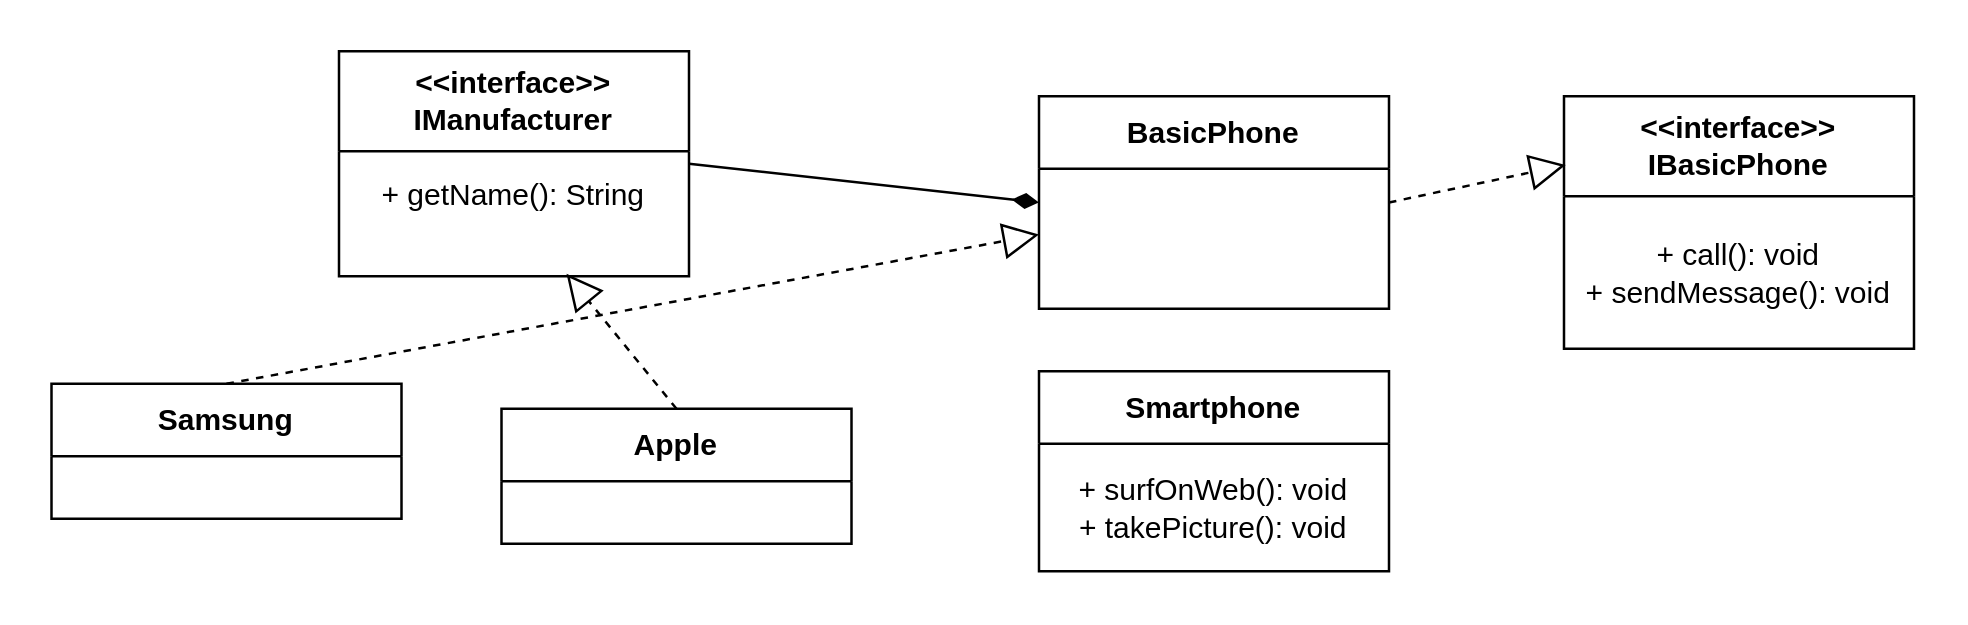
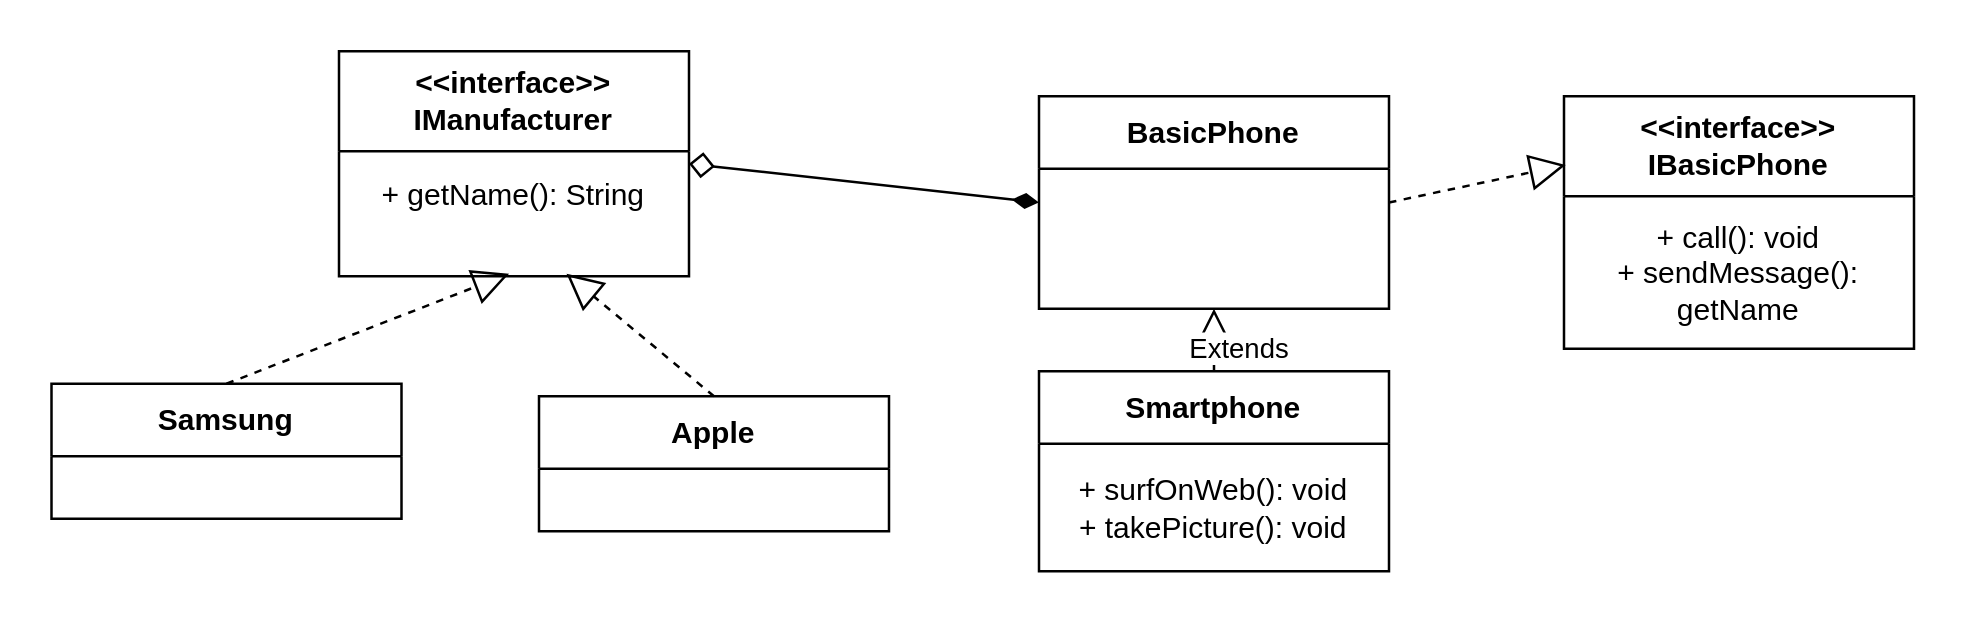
- <mxCell id="15" value="" style="endArrow=none;startArrow=diamondThin;endFill=0;startFill=1;html=1;verticalAlign=bottom;labelBackgroundColor=none;strokeWidth=1;startSize=8;endSize=8;rounded=0;exitX=0;exitY=0.5;exitDx=0;exitDy=0;entryX=1;entryY=0.5;entryDx=0;entryDy=0;" edge="1" parent="1" source="6" target="4"><mxGeometry width="160" relative="1" as="geometry"><mxPoint x="525" y="63" as="sourcePoint" /><mxPoint x="265" y="64" as="targetPoint" /></mxGeometry></mxCell>
+ <mxCell id="15" value="" style="endArrow=diamond;startArrow=diamondThin;endFill=0;startFill=1;html=1;verticalAlign=bottom;labelBackgroundColor=none;strokeWidth=1;startSize=8;endSize=8;rounded=0;exitX=0;exitY=0.5;exitDx=0;exitDy=0;entryX=1;entryY=0.5;entryDx=0;entryDy=0;" edge="1" parent="1" source="6" target="4"><mxGeometry width="160" relative="1" as="geometry"><mxPoint x="525" y="63" as="sourcePoint" /><mxPoint x="265" y="64" as="targetPoint" /></mxGeometry></mxCell>
- <mxCell id="3" value="&lt;div&gt;+ call(): void&lt;/div&gt;&lt;div&gt;+ sendMessage(): void&lt;br&gt;&lt;/div&gt;" style="text;html=1;strokeColor=none;fillColor=none;align=center;verticalAlign=middle;spacingLeft=4;spacingRight=4;overflow=hidden;rotatable=0;points=[[0,0.5],[1,0.5]];portConstraint=eastwest;whiteSpace=wrap;" vertex="1" parent="2"><mxGeometry y="40" width="140" height="61" as="geometry" /></mxCell>
+ <mxCell id="3" value="&lt;div&gt;+ call(): void&lt;/div&gt;&lt;div&gt;+ sendMessage(): getName&lt;br&gt;&lt;/div&gt;" style="text;html=1;strokeColor=none;fillColor=none;align=center;verticalAlign=middle;spacingLeft=4;spacingRight=4;overflow=hidden;rotatable=0;points=[[0,0.5],[1,0.5]];portConstraint=eastwest;whiteSpace=wrap;" vertex="1" parent="2"><mxGeometry y="40" width="140" height="61" as="geometry" /></mxCell>
- <mxCell id="13" value="" style="endArrow=block;dashed=1;endFill=0;endSize=12;html=1;rounded=0;exitX=0.5;exitY=0;exitDx=0;exitDy=0;" edge="1" parent="1" source="9" target="6"><mxGeometry width="160" relative="1" as="geometry"><mxPoint x="565" y="75" as="sourcePoint" /><mxPoint x="635" y="73" as="targetPoint" /></mxGeometry></mxCell>
+ <mxCell id="13" value="" style="endArrow=block;dashed=1;endFill=0;endSize=12;html=1;rounded=0;entryX=0.486;entryY=0.98;entryDx=0;entryDy=0;exitX=0.5;exitY=0;exitDx=0;exitDy=0;entryPerimeter=0;" edge="1" parent="1" source="9" target="5"><mxGeometry width="160" relative="1" as="geometry"><mxPoint x="565" y="75" as="sourcePoint" /><mxPoint x="635" y="73" as="targetPoint" /></mxGeometry></mxCell>
+ <mxCell id="11" value="Extends" style="endArrow=block;endSize=16;endFill=0;html=1;rounded=0;exitX=0.5;exitY=0;exitDx=0;exitDy=0;entryX=0.5;entryY=1;entryDx=0;entryDy=0;" edge="1" parent="1" source="7" target="6"><mxGeometry x="-0.286" y="-10" width="160" relative="1" as="geometry"><mxPoint x="585" y="278" as="sourcePoint" /><mxPoint x="640" y="218" as="targetPoint" /><mxPoint as="offset" /></mxGeometry></mxCell>
- <mxCell id="10" value="Apple" style="swimlane;fontStyle=1;align=center;verticalAlign=middle;childLayout=stackLayout;horizontal=1;startSize=29;horizontalStack=0;resizeParent=1;resizeParentMax=0;resizeLast=0;collapsible=0;marginBottom=0;html=1;whiteSpace=wrap;" vertex="1" parent="1"><mxGeometry x="200" y="163" width="140" height="54" as="geometry" /></mxCell>
+ <mxCell id="10" value="Apple" style="swimlane;fontStyle=1;align=center;verticalAlign=middle;childLayout=stackLayout;horizontal=1;startSize=29;horizontalStack=0;resizeParent=1;resizeParentMax=0;resizeLast=0;collapsible=0;marginBottom=0;html=1;whiteSpace=wrap;" vertex="1" parent="1"><mxGeometry x="215" y="158" width="140" height="54" as="geometry" /></mxCell>
